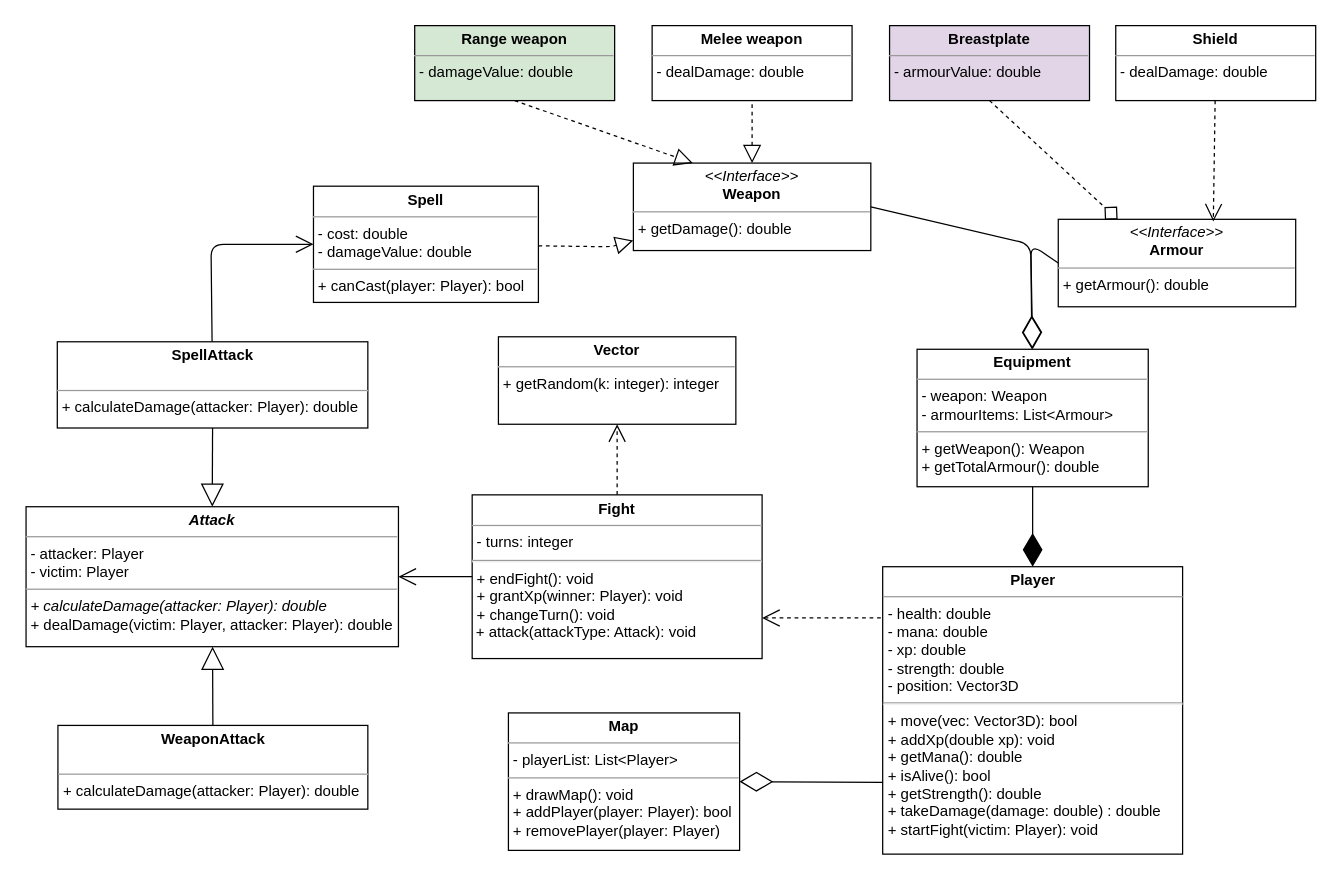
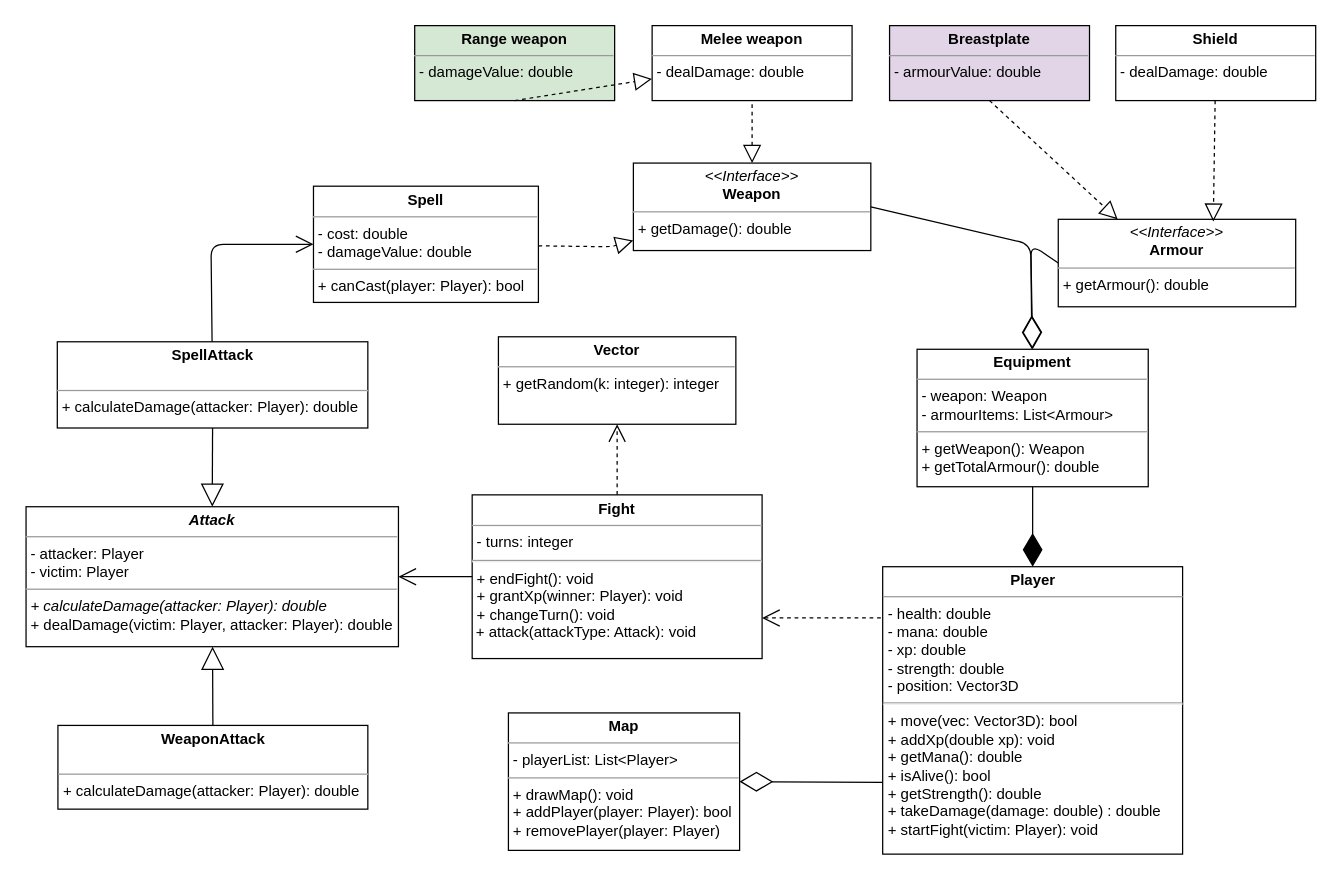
- <mxCell id="18" value="" style="endArrow=block;dashed=1;endFill=0;endSize=12;html=1;entryX=0.25;entryY=0;entryDx=0;entryDy=0;exitX=0.5;exitY=1;exitDx=0;exitDy=0;" edge="1" parent="1" source="7" target="3"><mxGeometry width="160" relative="1" as="geometry"><mxPoint x="362" y="117" as="sourcePoint" /><mxPoint x="522" y="117" as="targetPoint" /></mxGeometry></mxCell>
+ <mxCell id="18" value="" style="endArrow=block;dashed=1;endFill=0;endSize=12;html=1;exitX=0.5;exitY=1;exitDx=0;exitDy=0;" edge="1" parent="1" source="7" target="8"><mxGeometry width="160" relative="1" as="geometry"><mxPoint x="362" y="117" as="sourcePoint" /><mxPoint x="522" y="117" as="targetPoint" /></mxGeometry></mxCell>
- <mxCell id="17" value="" style="endArrow=diamond;dashed=1;endFill=0;endSize=12;html=1;exitX=0.5;exitY=1;exitDx=0;exitDy=0;entryX=0.25;entryY=0;entryDx=0;entryDy=0;" edge="1" parent="1" source="6" target="2"><mxGeometry width="160" relative="1" as="geometry"><mxPoint x="738" y="246" as="sourcePoint" /><mxPoint x="898" y="246" as="targetPoint" /></mxGeometry></mxCell>
+ <mxCell id="17" value="" style="endArrow=block;dashed=1;endFill=0;endSize=12;html=1;exitX=0.5;exitY=1;exitDx=0;exitDy=0;entryX=0.25;entryY=0;entryDx=0;entryDy=0;" edge="1" parent="1" source="6" target="2"><mxGeometry width="160" relative="1" as="geometry"><mxPoint x="738" y="246" as="sourcePoint" /><mxPoint x="898" y="246" as="targetPoint" /></mxGeometry></mxCell>
- <mxCell id="16" value="" style="endArrow=open;dashed=1;endFill=0;endSize=12;html=1;entryX=0.653;entryY=0.026;entryDx=0;entryDy=0;entryPerimeter=0;" edge="1" parent="1" source="5" target="2"><mxGeometry width="160" relative="1" as="geometry"><mxPoint x="703" y="241.5" as="sourcePoint" /><mxPoint x="863" y="241.5" as="targetPoint" /></mxGeometry></mxCell>
+ <mxCell id="16" value="" style="endArrow=block;dashed=1;endFill=0;endSize=12;html=1;entryX=0.653;entryY=0.026;entryDx=0;entryDy=0;entryPerimeter=0;" edge="1" parent="1" source="5" target="2"><mxGeometry width="160" relative="1" as="geometry"><mxPoint x="703" y="241.5" as="sourcePoint" /><mxPoint x="863" y="241.5" as="targetPoint" /></mxGeometry></mxCell>
